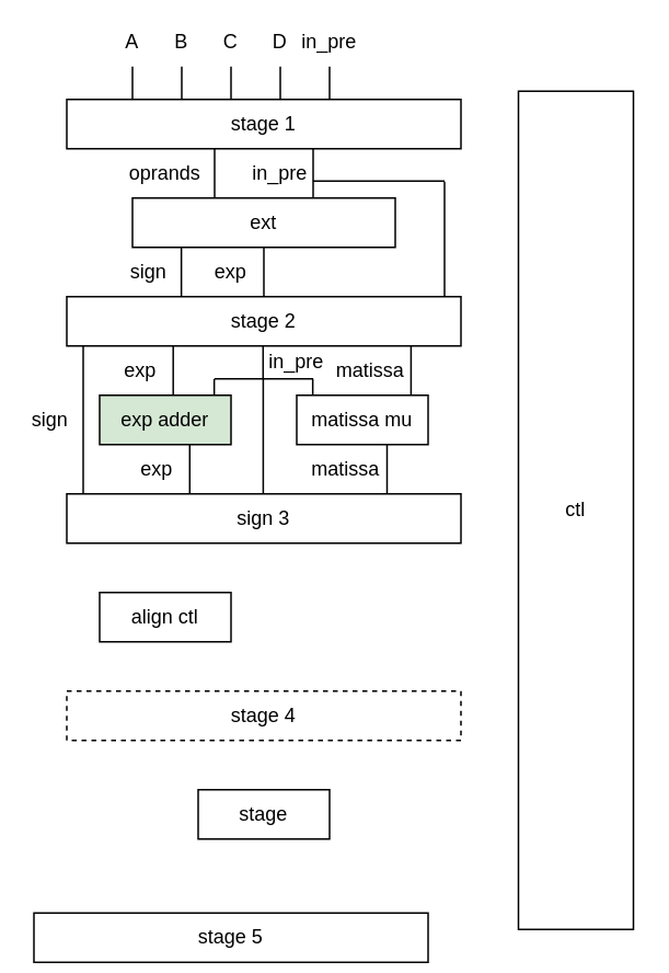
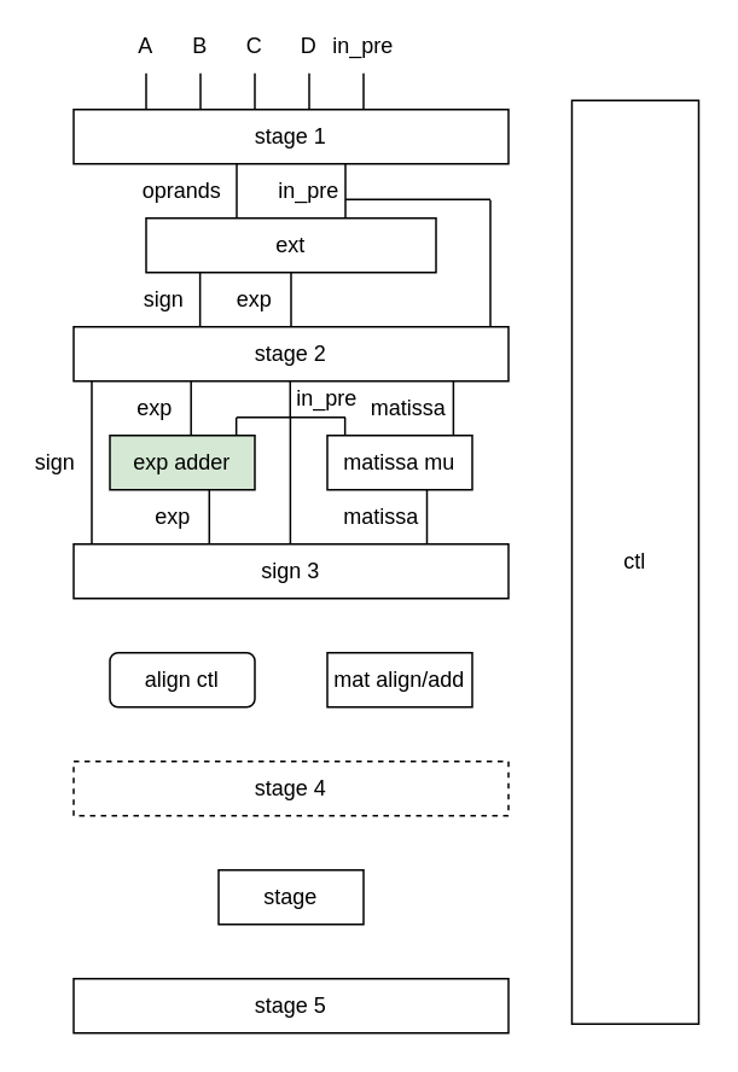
- <mxCell id="46" value="align ctl" style="rounded=0;whiteSpace=wrap;html=1;" vertex="1" parent="1"><mxGeometry x="60" y="360" width="80" height="30" as="geometry" /></mxCell>
+ <mxCell id="46" value="align ctl" style="whiteSpace=wrap;html=1;rounded=1;" vertex="1" parent="1"><mxGeometry x="60" y="360" width="80" height="30" as="geometry" /></mxCell>
+ <mxCell id="47" value="mat align/add" style="rounded=0;whiteSpace=wrap;html=1;" vertex="1" parent="1"><mxGeometry x="180" y="360" width="80" height="30" as="geometry" /></mxCell>
- <mxCell id="50" value="stage 5" style="rounded=0;whiteSpace=wrap;html=1;" vertex="1" parent="1"><mxGeometry x="20" y="555" width="240" height="30" as="geometry" /></mxCell>
+ <mxCell id="50" value="stage 5" style="rounded=0;whiteSpace=wrap;html=1;" vertex="1" parent="1"><mxGeometry x="40" y="540" width="240" height="30" as="geometry" /></mxCell>
